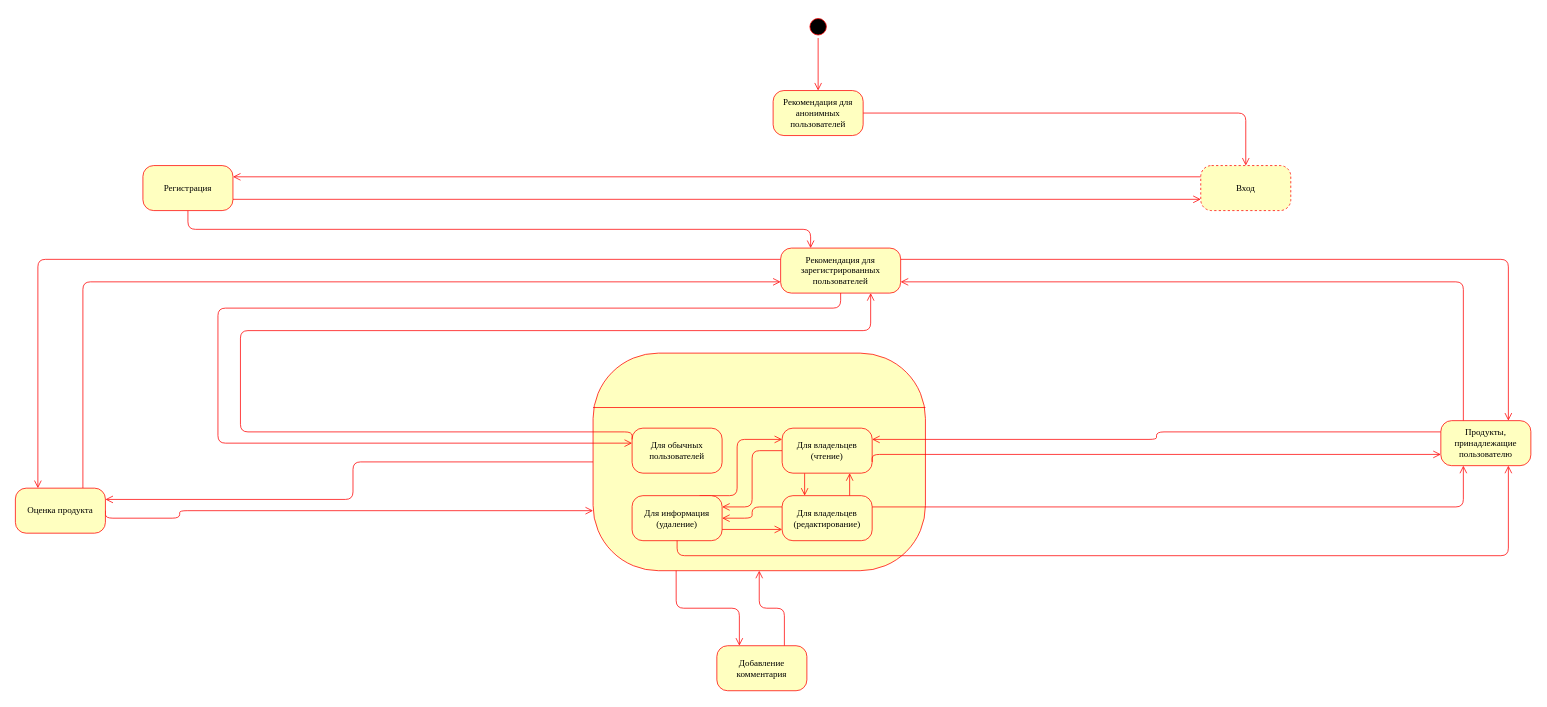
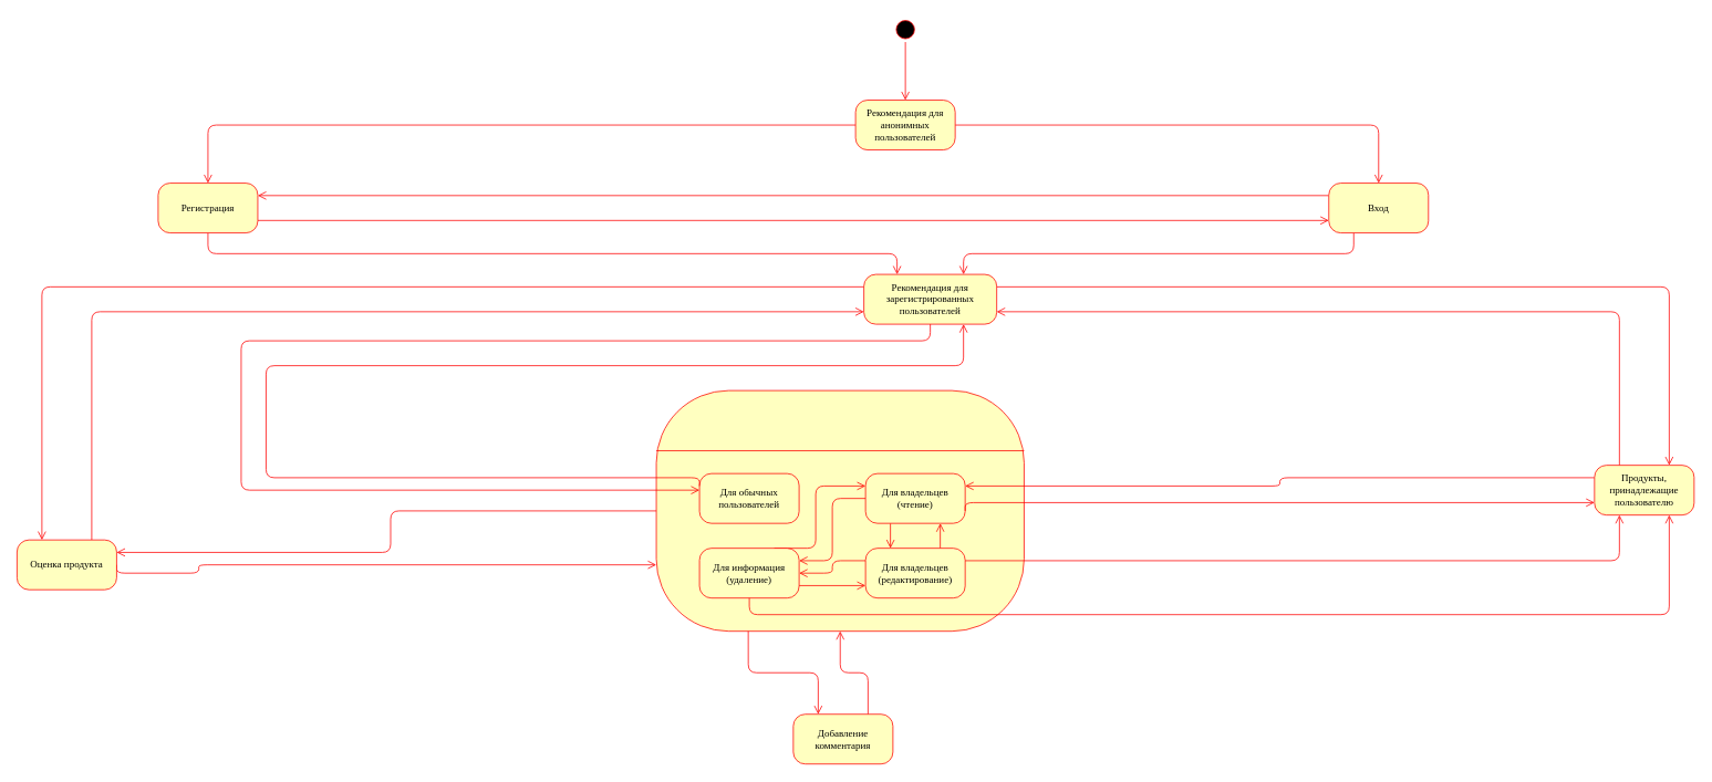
+ <mxCell id="20" style="edgeStyle=orthogonalEdgeStyle;orthogonalLoop=1;jettySize=auto;html=1;exitX=0;exitY=0.5;exitDx=0;exitDy=0;entryX=0.5;entryY=0;entryDx=0;entryDy=0;labelBackgroundColor=none;endArrow=open;endSize=8;strokeColor=#ff0000;fontFamily=Verdana;fontSize=12;align=left;" edge="1" parent="1" source="21" target="18"><mxGeometry relative="1" as="geometry" /></mxCell>
- <mxCell id="24" value="Вход" style="rounded=1;whiteSpace=wrap;html=1;arcSize=24;fillColor=#ffffc0;strokeColor=#ff0000;shadow=0;comic=0;labelBackgroundColor=none;fontFamily=Verdana;fontSize=12;fontColor=#000000;align=center;dashed=1;" parent="1" vertex="1"><mxGeometry x="1600" y="220" width="120" height="60" as="geometry" /></mxCell>
+ <mxCell id="24" value="Вход" style="rounded=1;whiteSpace=wrap;html=1;arcSize=24;fillColor=#ffffc0;strokeColor=#ff0000;shadow=0;comic=0;labelBackgroundColor=none;fontFamily=Verdana;fontSize=12;fontColor=#000000;align=center;" parent="1" vertex="1"><mxGeometry x="1600" y="220" width="120" height="60" as="geometry" /></mxCell>
+ <mxCell id="23" style="edgeStyle=orthogonalEdgeStyle;orthogonalLoop=1;jettySize=auto;html=1;exitX=0.25;exitY=1;exitDx=0;exitDy=0;entryX=0.75;entryY=0;entryDx=0;entryDy=0;labelBackgroundColor=none;endArrow=open;endSize=8;strokeColor=#ff0000;fontFamily=Verdana;fontSize=12;align=left;" edge="1" parent="1" source="24" target="31"><mxGeometry relative="1" as="geometry" /></mxCell>
